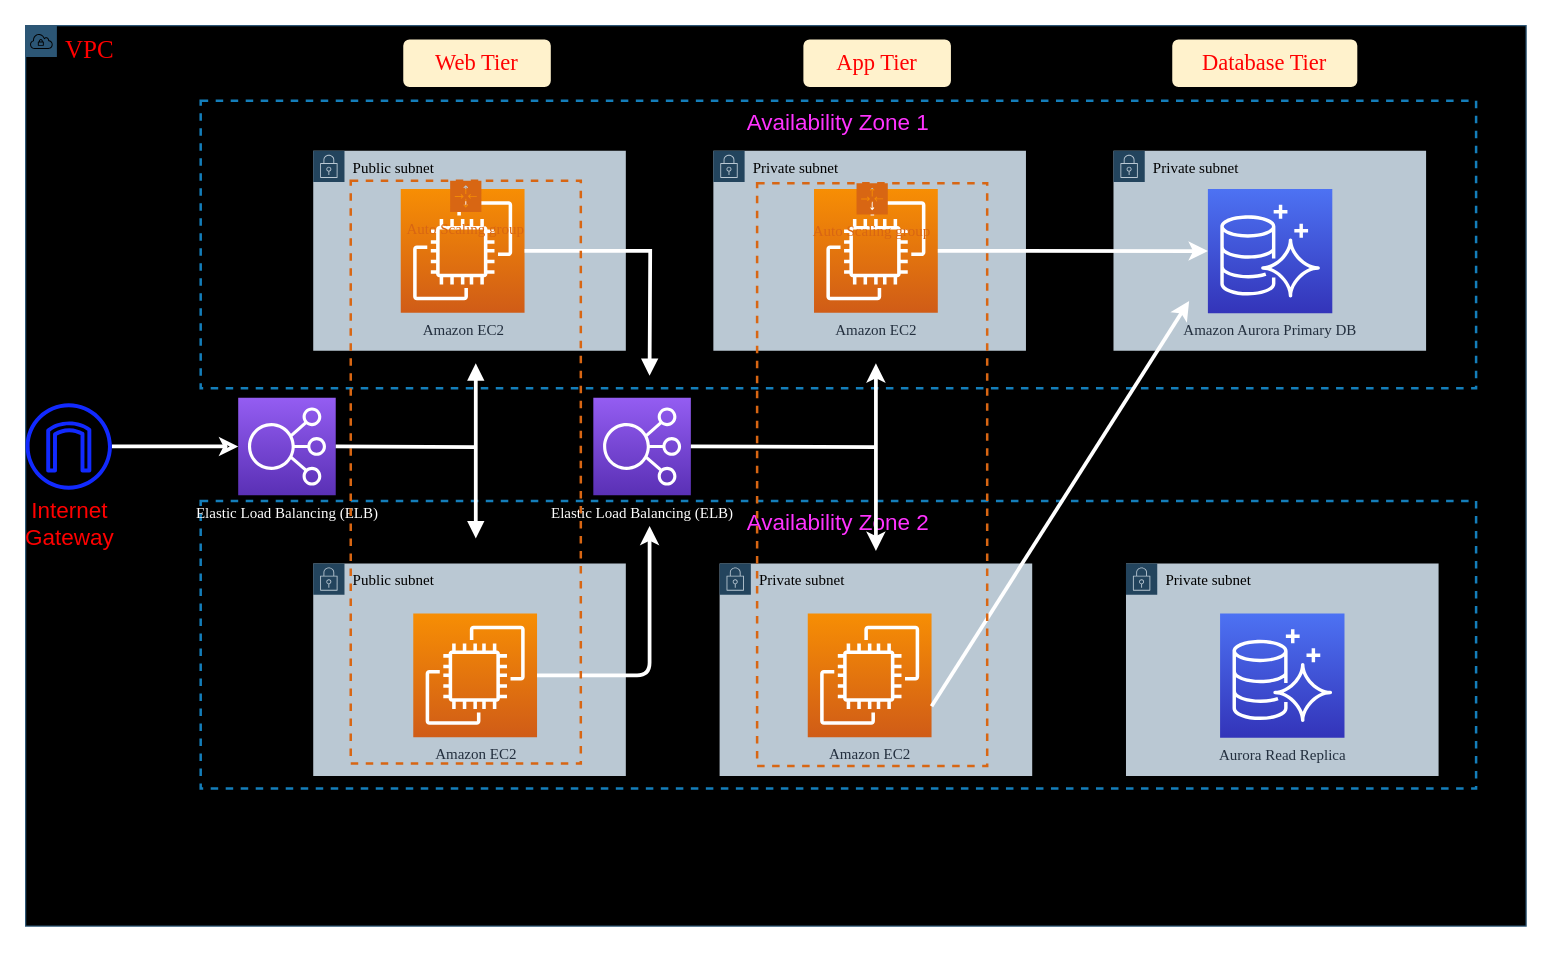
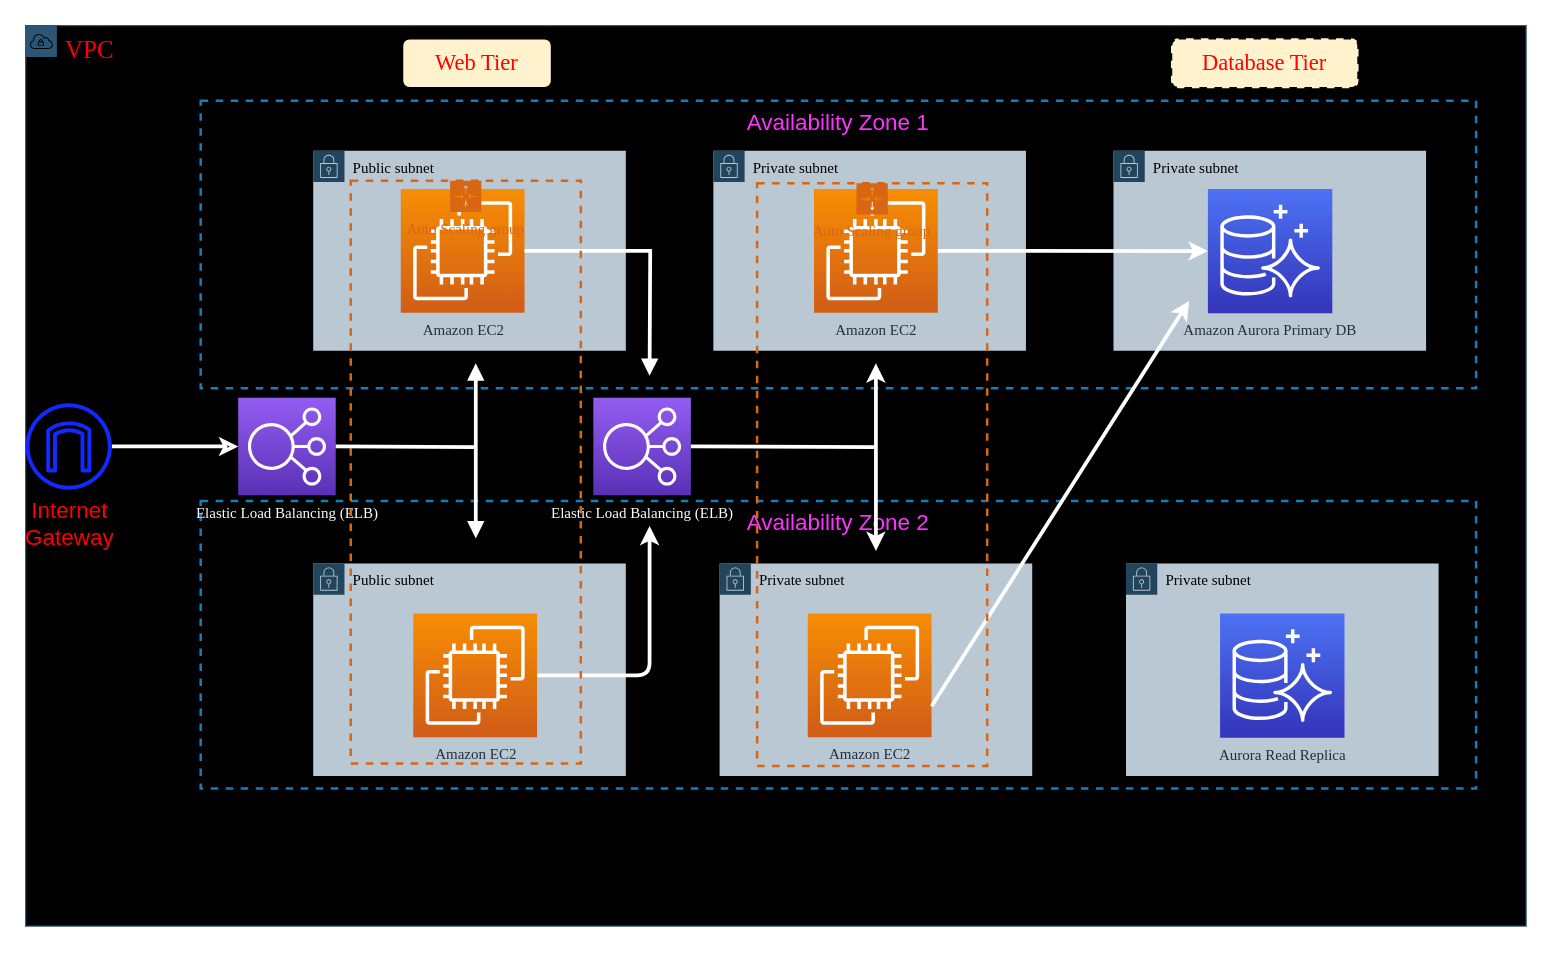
- <mxCell id="33" value="App Tier" style="rounded=1;whiteSpace=wrap;html=1;strokeWidth=2;fontFamily=Lucida Console;fontSize=18;fontColor=#FF0000;fillColor=#FFF2CC;" vertex="1" parent="1"><mxGeometry x="641" y="30" width="120" height="40" as="geometry" /></mxCell>
- <mxCell id="34" value="Database Tier" style="rounded=1;whiteSpace=wrap;html=1;strokeWidth=2;fontFamily=Lucida Console;fontSize=18;fontColor=#FF0000;fillColor=#FFF2CC;" vertex="1" parent="1"><mxGeometry x="936" y="30" width="150" height="40" as="geometry" /></mxCell>
+ <mxCell id="34" value="Database Tier" style="rounded=1;whiteSpace=wrap;html=1;strokeWidth=2;fontFamily=Lucida Console;fontSize=18;fontColor=#FF0000;fillColor=#FFF2CC;dashed=1;" vertex="1" parent="1"><mxGeometry x="936" y="30" width="150" height="40" as="geometry" /></mxCell>
